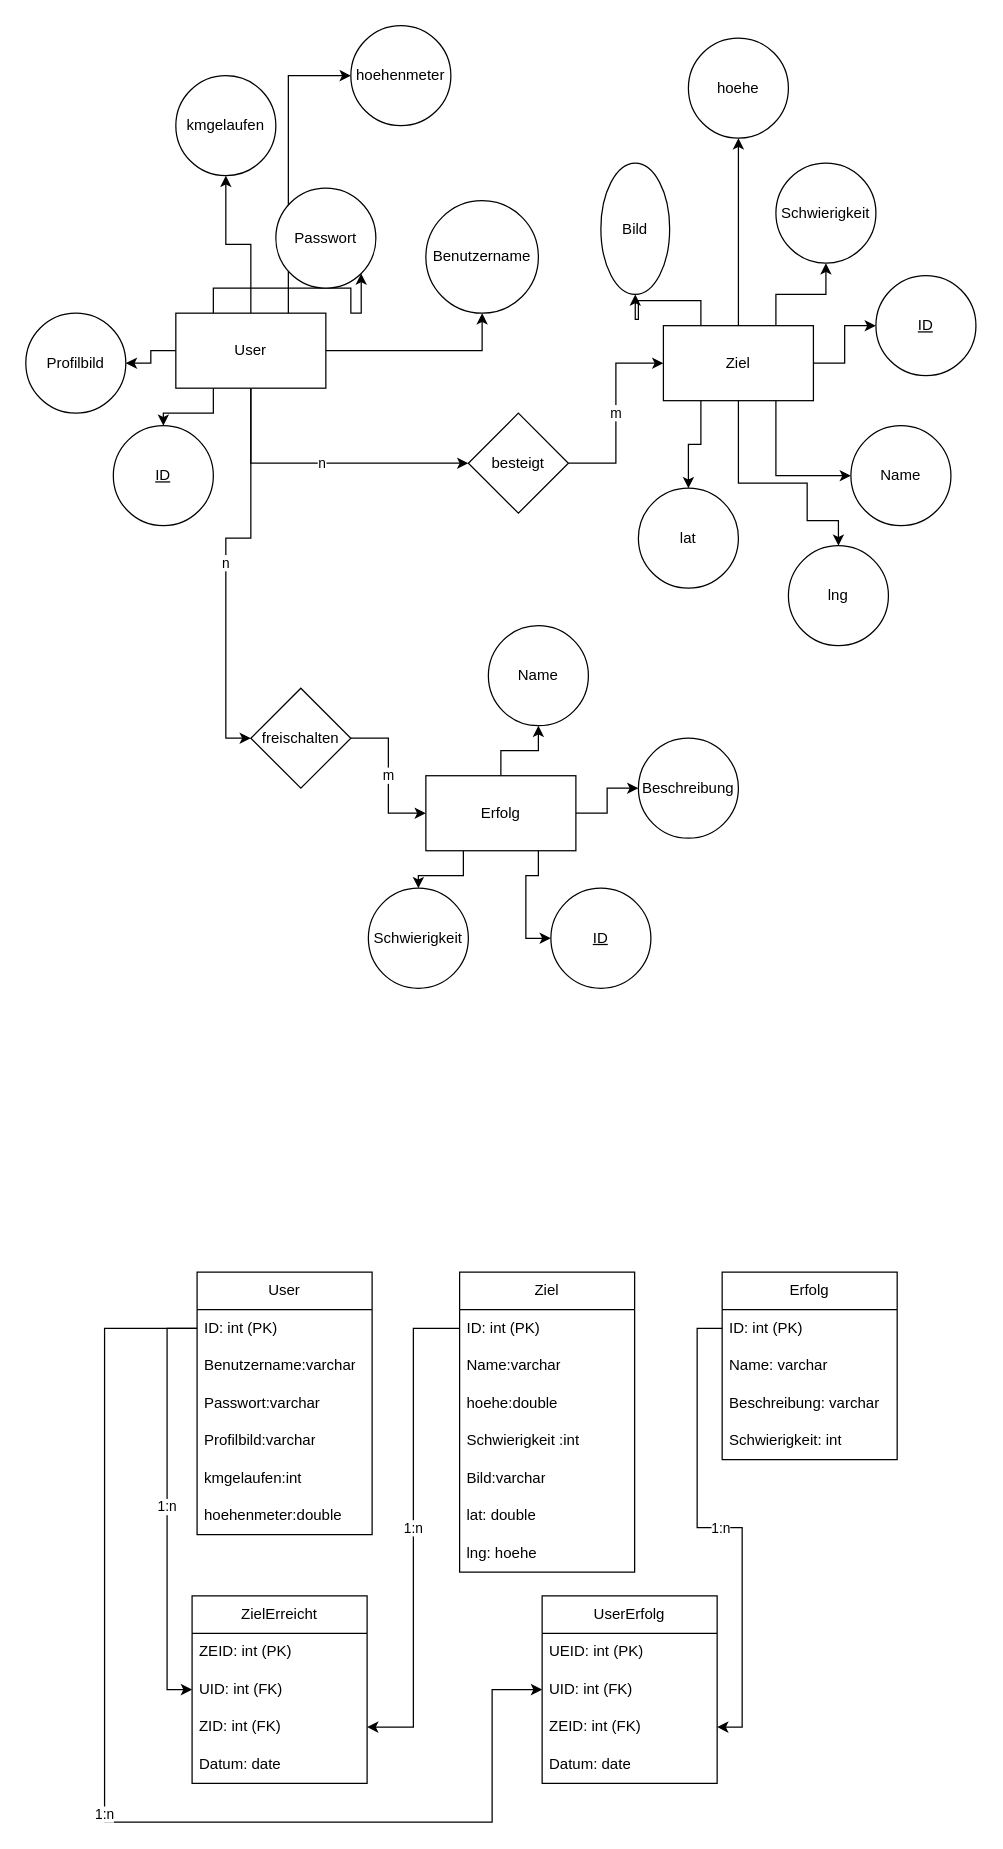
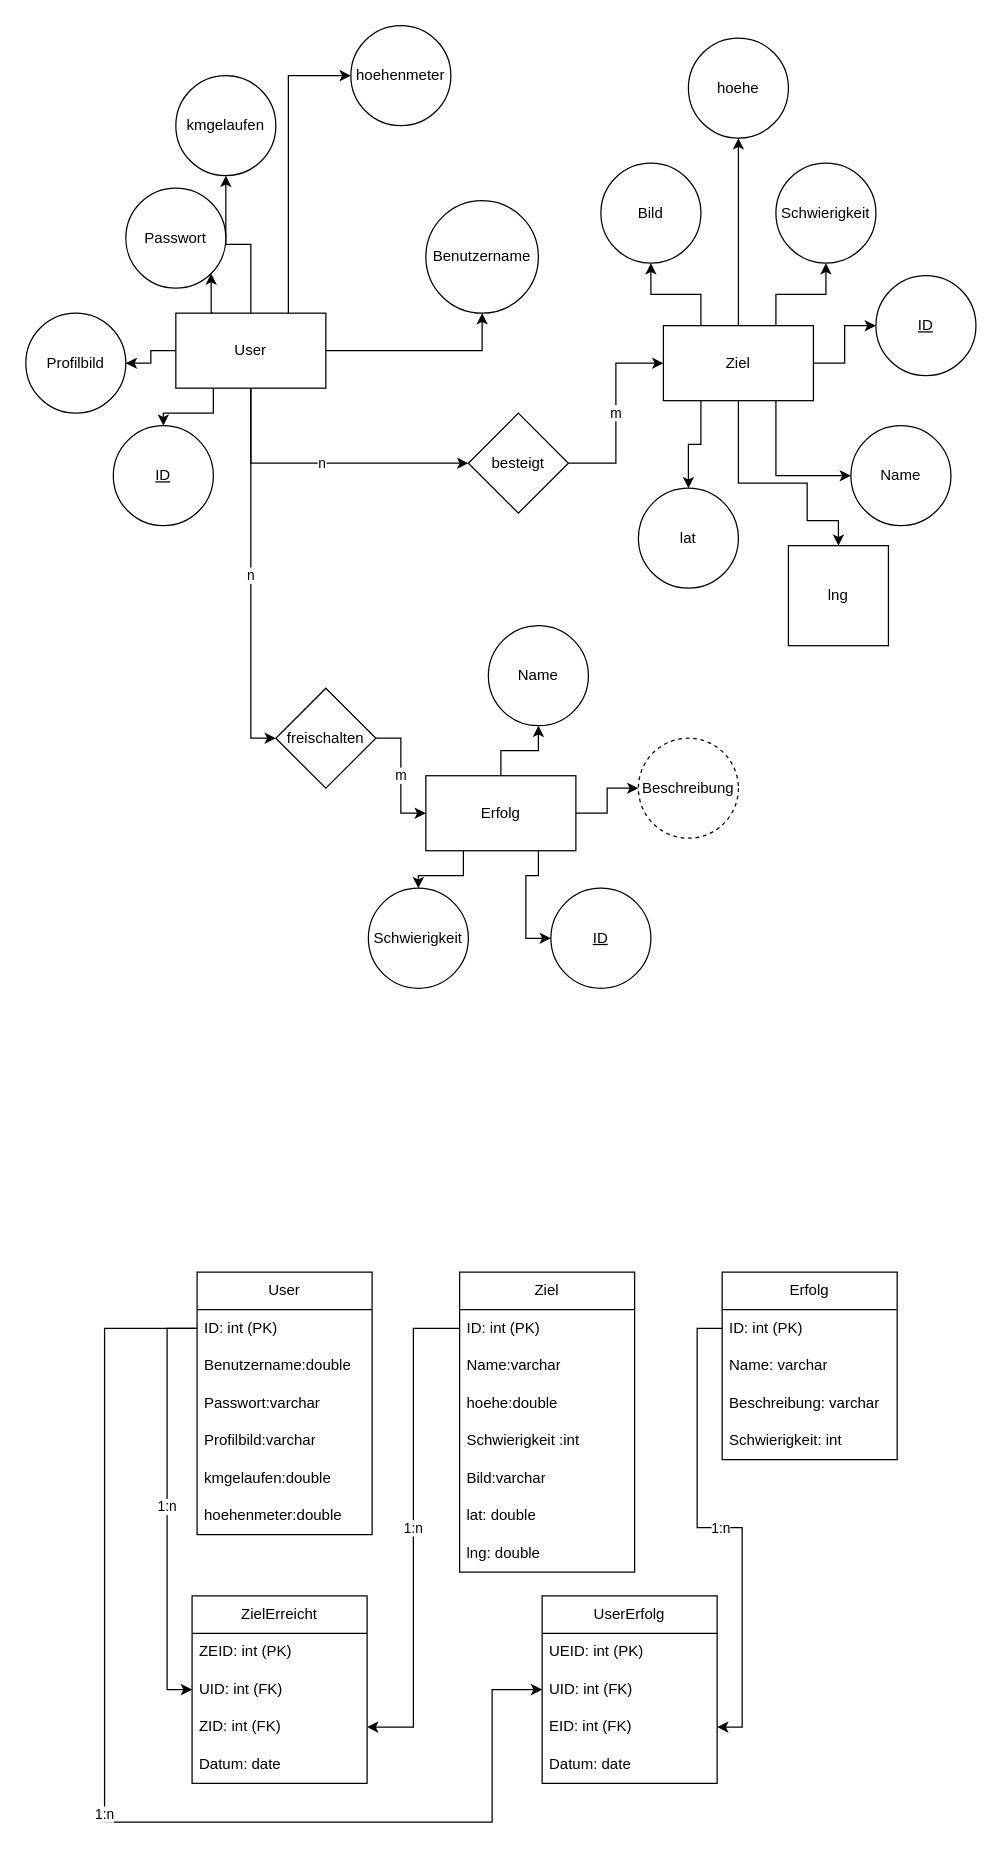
- <mxCell id="28" value="Bild" style="ellipse;whiteSpace=wrap;html=1;aspect=fixed;" vertex="1" parent="1"><mxGeometry x="480" y="130" width="55" height="105" as="geometry" /></mxCell>
+ <mxCell id="28" value="Bild" style="ellipse;whiteSpace=wrap;html=1;aspect=fixed;" vertex="1" parent="1"><mxGeometry x="480" y="130" width="80" height="80" as="geometry" /></mxCell>
- <mxCell id="13" value="Passwort" style="ellipse;whiteSpace=wrap;html=1;aspect=fixed;" vertex="1" parent="1"><mxGeometry x="220" y="150" width="80" height="80" as="geometry" /></mxCell>
+ <mxCell id="13" value="Passwort" style="ellipse;whiteSpace=wrap;html=1;aspect=fixed;" vertex="1" parent="1"><mxGeometry x="100" y="150" width="80" height="80" as="geometry" /></mxCell>
- <mxCell id="44" value="lng" style="ellipse;whiteSpace=wrap;html=1;aspect=fixed;" vertex="1" parent="1"><mxGeometry x="630" y="436" width="80" height="80" as="geometry" /></mxCell>
+ <mxCell id="44" value="lng" style="whiteSpace=wrap;html=1;aspect=fixed;rounded=0;" vertex="1" parent="1"><mxGeometry x="630" y="436" width="80" height="80" as="geometry" /></mxCell>
- <mxCell id="41" value="freischalten" style="rhombus;whiteSpace=wrap;html=1;" vertex="1" parent="1"><mxGeometry x="200" y="550" width="80" height="80" as="geometry" /></mxCell>
+ <mxCell id="41" value="freischalten" style="rhombus;whiteSpace=wrap;html=1;" vertex="1" parent="1"><mxGeometry x="220" y="550" width="80" height="80" as="geometry" /></mxCell>
- <mxCell id="37" value="Beschreibung" style="ellipse;whiteSpace=wrap;html=1;aspect=fixed;" vertex="1" parent="1"><mxGeometry x="510" y="590" width="80" height="80" as="geometry" /></mxCell>
+ <mxCell id="37" value="Beschreibung" style="ellipse;whiteSpace=wrap;html=1;aspect=fixed;dashed=1;" vertex="1" parent="1"><mxGeometry x="510" y="590" width="80" height="80" as="geometry" /></mxCell>
- <mxCell id="47" value="Benutzername:varchar" style="text;strokeColor=none;fillColor=none;align=left;verticalAlign=middle;spacingLeft=4;spacingRight=4;overflow=hidden;points=[[0,0.5],[1,0.5]];portConstraint=eastwest;rotatable=0;whiteSpace=wrap;html=1;" vertex="1" parent="45"><mxGeometry y="60" width="140" height="30" as="geometry" /></mxCell>
+ <mxCell id="47" value="Benutzername:double" style="text;strokeColor=none;fillColor=none;align=left;verticalAlign=middle;spacingLeft=4;spacingRight=4;overflow=hidden;points=[[0,0.5],[1,0.5]];portConstraint=eastwest;rotatable=0;whiteSpace=wrap;html=1;" vertex="1" parent="45"><mxGeometry y="60" width="140" height="30" as="geometry" /></mxCell>
- <mxCell id="50" value="kmgelaufen:int" style="text;strokeColor=none;fillColor=none;align=left;verticalAlign=middle;spacingLeft=4;spacingRight=4;overflow=hidden;points=[[0,0.5],[1,0.5]];portConstraint=eastwest;rotatable=0;whiteSpace=wrap;html=1;" vertex="1" parent="45"><mxGeometry y="150" width="140" height="30" as="geometry" /></mxCell>
+ <mxCell id="50" value="kmgelaufen:double" style="text;strokeColor=none;fillColor=none;align=left;verticalAlign=middle;spacingLeft=4;spacingRight=4;overflow=hidden;points=[[0,0.5],[1,0.5]];portConstraint=eastwest;rotatable=0;whiteSpace=wrap;html=1;" vertex="1" parent="45"><mxGeometry y="150" width="140" height="30" as="geometry" /></mxCell>
- <mxCell id="59" value="lng: hoehe" style="text;strokeColor=none;fillColor=none;align=left;verticalAlign=middle;spacingLeft=4;spacingRight=4;overflow=hidden;points=[[0,0.5],[1,0.5]];portConstraint=eastwest;rotatable=0;whiteSpace=wrap;html=1;" vertex="1" parent="52"><mxGeometry y="210" width="140" height="30" as="geometry" /></mxCell>
+ <mxCell id="59" value="lng: double" style="text;strokeColor=none;fillColor=none;align=left;verticalAlign=middle;spacingLeft=4;spacingRight=4;overflow=hidden;points=[[0,0.5],[1,0.5]];portConstraint=eastwest;rotatable=0;whiteSpace=wrap;html=1;" vertex="1" parent="52"><mxGeometry y="210" width="140" height="30" as="geometry" /></mxCell>
- <mxCell id="75" value="ZEID: int (FK)" style="text;strokeColor=none;fillColor=none;align=left;verticalAlign=middle;spacingLeft=4;spacingRight=4;overflow=hidden;points=[[0,0.5],[1,0.5]];portConstraint=eastwest;rotatable=0;whiteSpace=wrap;html=1;" vertex="1" parent="72"><mxGeometry y="90" width="140" height="30" as="geometry" /></mxCell>
+ <mxCell id="75" value="EID: int (FK)" style="text;strokeColor=none;fillColor=none;align=left;verticalAlign=middle;spacingLeft=4;spacingRight=4;overflow=hidden;points=[[0,0.5],[1,0.5]];portConstraint=eastwest;rotatable=0;whiteSpace=wrap;html=1;" vertex="1" parent="72"><mxGeometry y="90" width="140" height="30" as="geometry" /></mxCell>
